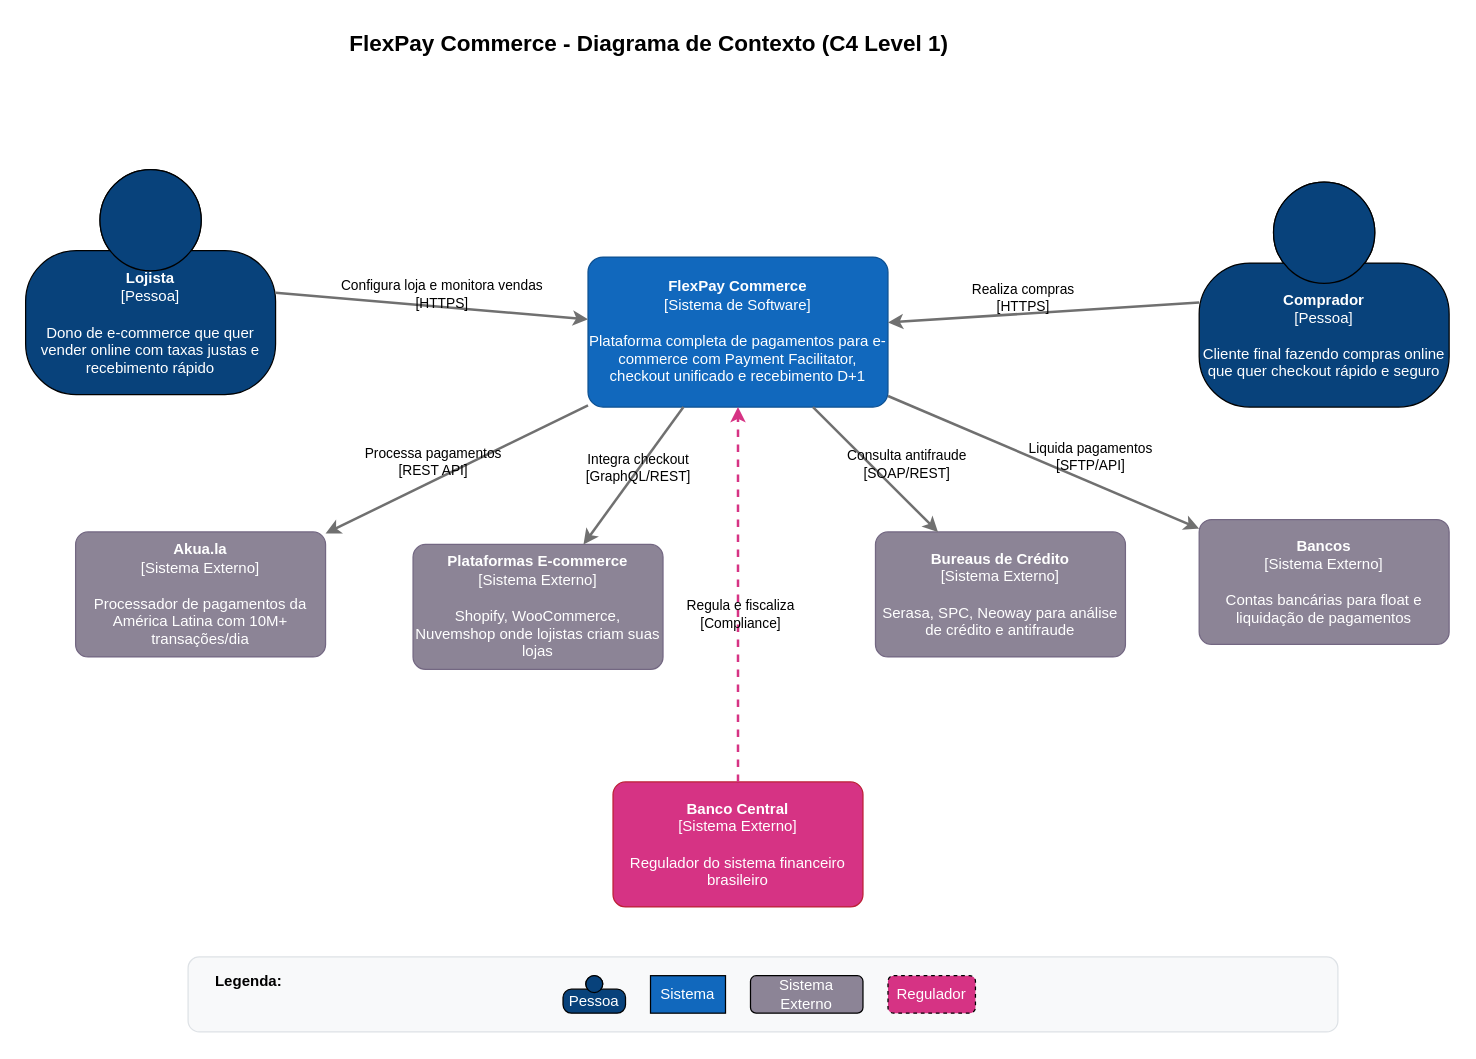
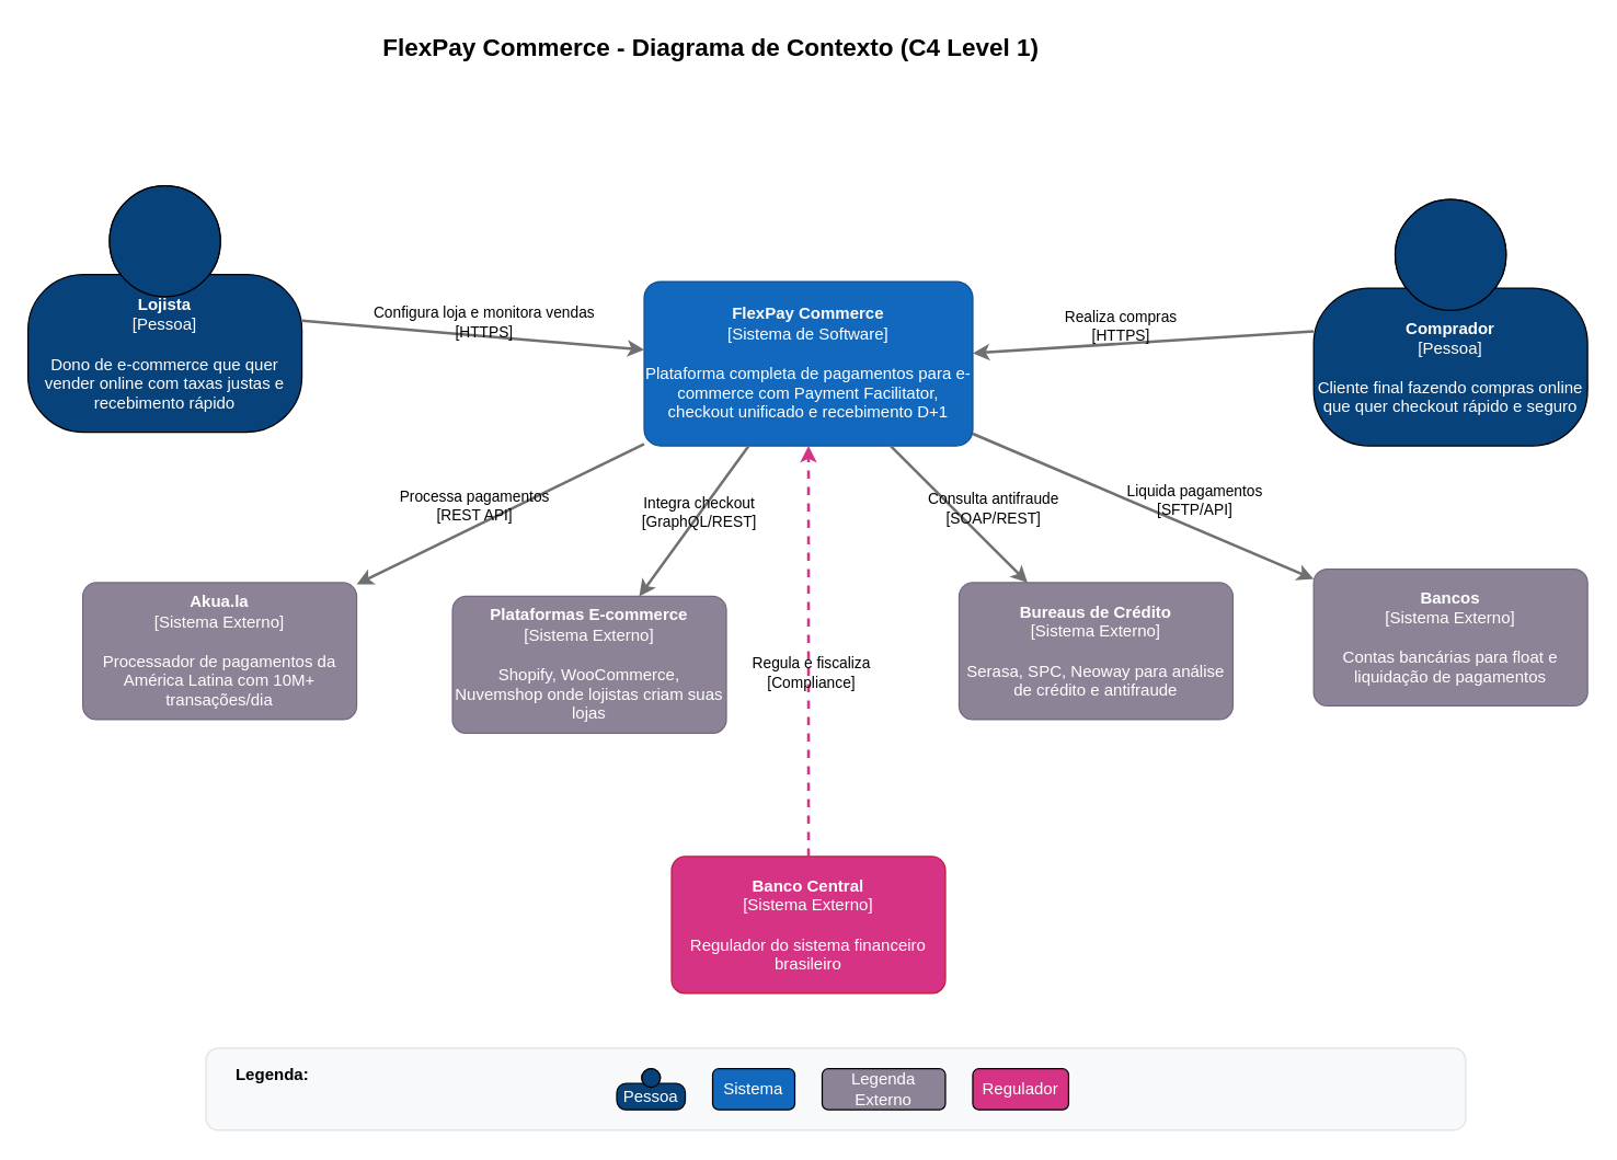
- <mxCell id="28" value="Sistema" style="whiteSpace=wrap;html=1;fillColor=#1168bd;fontColor=#ffffff;align=center;rounded=0;" parent="1" vertex="1"><mxGeometry x="520" y="780" width="60" height="30" as="geometry" /></mxCell>
+ <mxCell id="28" value="Sistema" style="rounded=1;whiteSpace=wrap;html=1;fillColor=#1168bd;fontColor=#ffffff;align=center;" parent="1" vertex="1"><mxGeometry x="520" y="780" width="60" height="30" as="geometry" /></mxCell>
- <mxCell id="29" value="Sistema Externo" style="rounded=1;whiteSpace=wrap;html=1;fillColor=#8c8496;fontColor=#ffffff;align=center;" parent="1" vertex="1"><mxGeometry x="600" y="780" width="90" height="30" as="geometry" /></mxCell>
+ <mxCell id="29" value="Legenda Externo" style="rounded=1;whiteSpace=wrap;html=1;fillColor=#8c8496;fontColor=#ffffff;align=center;" parent="1" vertex="1"><mxGeometry x="600" y="780" width="90" height="30" as="geometry" /></mxCell>
- <mxCell id="30" value="Regulador" style="rounded=1;whiteSpace=wrap;html=1;fillColor=#d63384;fontColor=#ffffff;align=center;dashed=1;" parent="1" vertex="1"><mxGeometry x="710" y="780" width="70" height="30" as="geometry" /></mxCell>
+ <mxCell id="30" value="Regulador" style="rounded=1;whiteSpace=wrap;html=1;fillColor=#d63384;fontColor=#ffffff;align=center;" parent="1" vertex="1"><mxGeometry x="710" y="780" width="70" height="30" as="geometry" /></mxCell>
